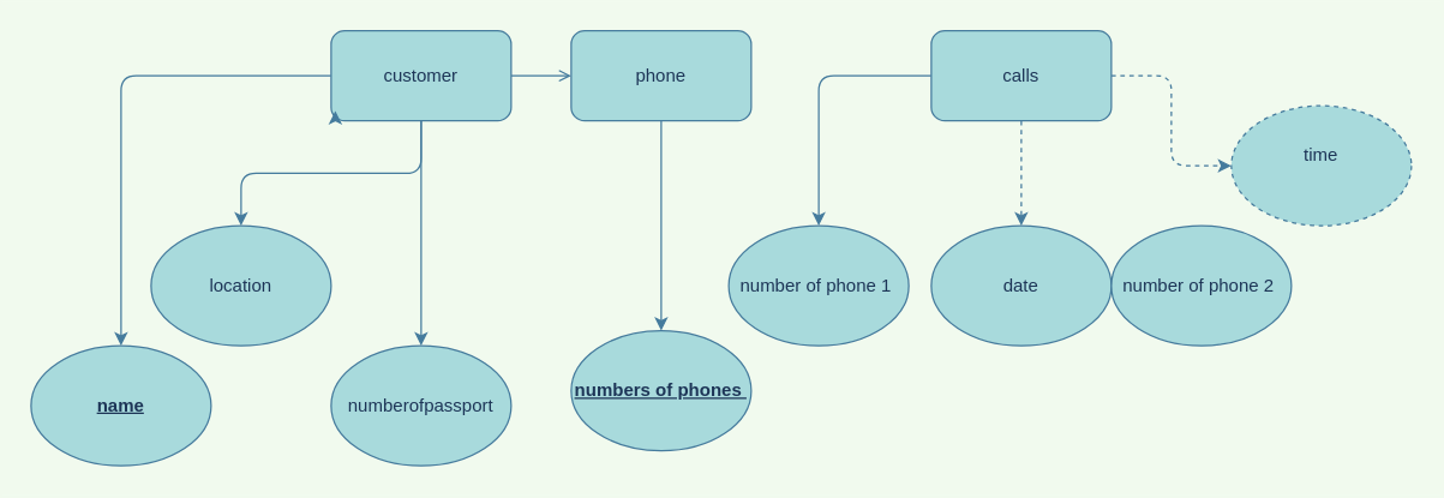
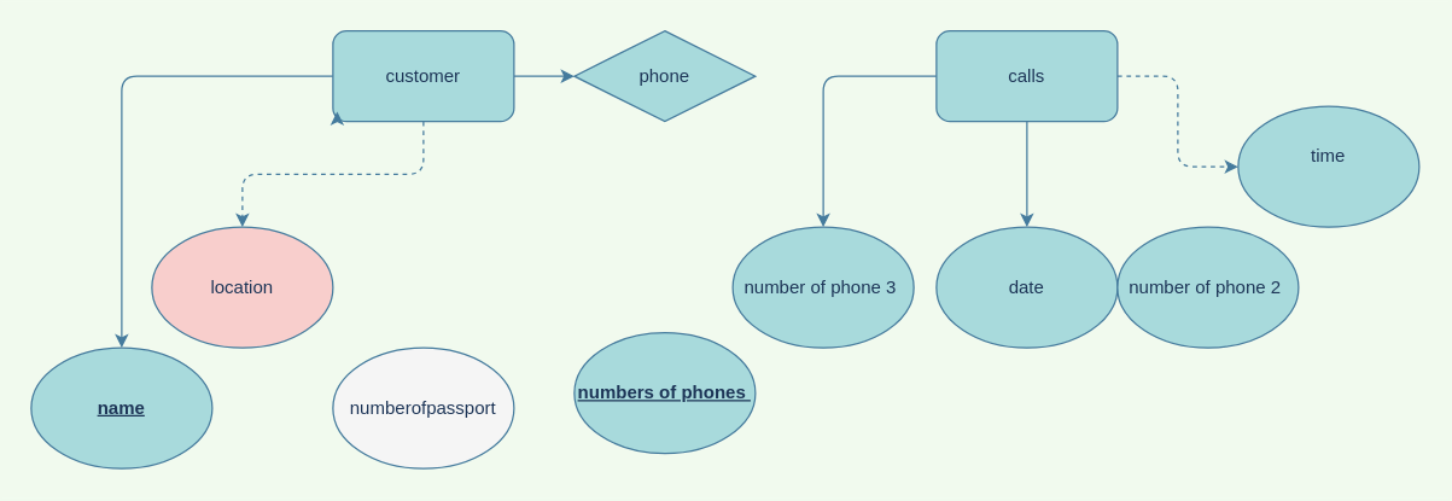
- <mxCell id="2" value="" style="edgeStyle=orthogonalEdgeStyle;orthogonalLoop=1;jettySize=auto;html=1;labelBackgroundColor=#F1FAEE;strokeColor=#457B9D;fontColor=#1D3557;endArrow=open;" edge="1" parent="1" source="6" target="8"><mxGeometry relative="1" as="geometry" /></mxCell>
+ <mxCell id="2" value="" style="edgeStyle=orthogonalEdgeStyle;orthogonalLoop=1;jettySize=auto;html=1;labelBackgroundColor=#F1FAEE;strokeColor=#457B9D;fontColor=#1D3557;" edge="1" parent="1" source="6" target="8"><mxGeometry relative="1" as="geometry" /></mxCell>
- <mxCell id="8" value="phone" style="whiteSpace=wrap;html=1;rounded=1;fillColor=#A8DADC;strokeColor=#457B9D;fontColor=#1D3557;" vertex="1" parent="1"><mxGeometry x="380" y="20" width="120" height="60" as="geometry" /></mxCell>
+ <mxCell id="8" value="phone" style="rhombus;whiteSpace=wrap;html=1;fillColor=#A8DADC;strokeColor=#457B9D;fontColor=#1D3557;" vertex="1" parent="1"><mxGeometry x="380" y="20" width="120" height="60" as="geometry" /></mxCell>
- <mxCell id="19" value="time&lt;br&gt;&lt;br&gt;" style="ellipse;whiteSpace=wrap;html=1;rounded=1;fillColor=#A8DADC;strokeColor=#457B9D;fontColor=#1D3557;dashed=1;" vertex="1" parent="1"><mxGeometry x="820" y="70" width="120" height="80" as="geometry" /></mxCell>
+ <mxCell id="19" value="time&lt;br&gt;&lt;br&gt;" style="ellipse;whiteSpace=wrap;html=1;rounded=1;fillColor=#A8DADC;strokeColor=#457B9D;fontColor=#1D3557;" vertex="1" parent="1"><mxGeometry x="820" y="70" width="120" height="80" as="geometry" /></mxCell>
- <mxCell id="9" value="" style="edgeStyle=orthogonalEdgeStyle;orthogonalLoop=1;jettySize=auto;html=1;labelBackgroundColor=#F1FAEE;strokeColor=#457B9D;fontColor=#1D3557;dashed=1;" edge="1" parent="1" source="12" target="18"><mxGeometry relative="1" as="geometry" /></mxCell>
+ <mxCell id="9" value="" style="edgeStyle=orthogonalEdgeStyle;orthogonalLoop=1;jettySize=auto;html=1;labelBackgroundColor=#F1FAEE;strokeColor=#457B9D;fontColor=#1D3557;" edge="1" parent="1" source="12" target="18"><mxGeometry relative="1" as="geometry" /></mxCell>
- <mxCell id="5" value="" style="edgeStyle=orthogonalEdgeStyle;orthogonalLoop=1;jettySize=auto;html=1;labelBackgroundColor=#F1FAEE;strokeColor=#457B9D;fontColor=#1D3557;" edge="1" parent="1" source="6" target="17"><mxGeometry relative="1" as="geometry" /></mxCell>
+ <mxCell id="5" value="" style="edgeStyle=orthogonalEdgeStyle;orthogonalLoop=1;jettySize=auto;html=1;labelBackgroundColor=#F1FAEE;strokeColor=#457B9D;fontColor=#1D3557;dashed=1;" edge="1" parent="1" source="6" target="17"><mxGeometry relative="1" as="geometry" /></mxCell>
- <mxCell id="7" value="" style="edgeStyle=orthogonalEdgeStyle;orthogonalLoop=1;jettySize=auto;html=1;labelBackgroundColor=#F1FAEE;strokeColor=#457B9D;fontColor=#1D3557;" edge="1" parent="1" source="8" target="13"><mxGeometry relative="1" as="geometry" /></mxCell>
- <mxCell id="3" value="" style="edgeStyle=orthogonalEdgeStyle;orthogonalLoop=1;jettySize=auto;html=1;labelBackgroundColor=#F1FAEE;strokeColor=#457B9D;fontColor=#1D3557;" edge="1" parent="1" source="6" target="14"><mxGeometry relative="1" as="geometry" /></mxCell>
- <mxCell id="17" value="location&lt;br&gt;" style="ellipse;whiteSpace=wrap;html=1;rounded=1;fillColor=#A8DADC;strokeColor=#457B9D;fontColor=#1D3557;" vertex="1" parent="1"><mxGeometry x="100" y="150" width="120" height="80" as="geometry" /></mxCell>
+ <mxCell id="17" value="location&lt;br&gt;" style="ellipse;whiteSpace=wrap;html=1;rounded=1;fillColor=#f8cecc;strokeColor=#457B9D;fontColor=#1D3557;" vertex="1" parent="1"><mxGeometry x="100" y="150" width="120" height="80" as="geometry" /></mxCell>
- <mxCell id="20" value="number of phone 1&amp;nbsp;" style="ellipse;whiteSpace=wrap;html=1;rounded=1;fillColor=#A8DADC;strokeColor=#457B9D;fontColor=#1D3557;" vertex="1" parent="1"><mxGeometry x="485" y="150" width="120" height="80" as="geometry" /></mxCell>
+ <mxCell id="20" value="number of phone 3&amp;nbsp;" style="ellipse;whiteSpace=wrap;html=1;rounded=1;fillColor=#A8DADC;strokeColor=#457B9D;fontColor=#1D3557;" vertex="1" parent="1"><mxGeometry x="485" y="150" width="120" height="80" as="geometry" /></mxCell>
- <mxCell id="14" value="numberofpassport&lt;br&gt;" style="ellipse;whiteSpace=wrap;html=1;rounded=1;fillColor=#A8DADC;strokeColor=#457B9D;fontColor=#1D3557;" vertex="1" parent="1"><mxGeometry x="220" y="230" width="120" height="80" as="geometry" /></mxCell>
+ <mxCell id="14" value="numberofpassport&lt;br&gt;" style="ellipse;whiteSpace=wrap;html=1;rounded=1;fillColor=#f5f5f5;strokeColor=#457B9D;fontColor=#1D3557;" vertex="1" parent="1"><mxGeometry x="220" y="230" width="120" height="80" as="geometry" /></mxCell>
